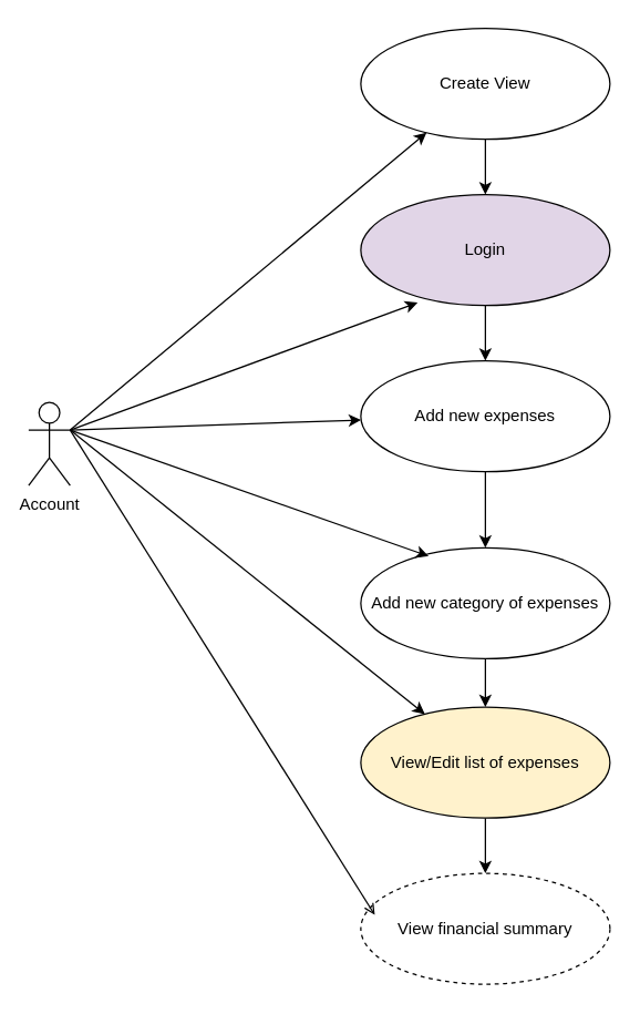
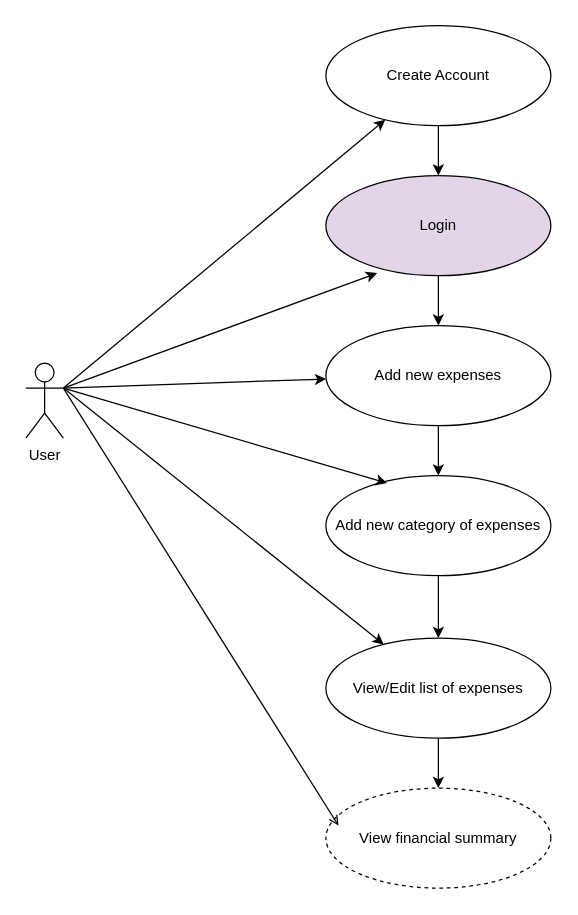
- <mxCell id="4" value="Create View" style="ellipse;whiteSpace=wrap;html=1;" vertex="1" parent="1"><mxGeometry x="260" y="20" width="180" height="80" as="geometry" /></mxCell>
+ <mxCell id="4" value="Create Account" style="ellipse;whiteSpace=wrap;html=1;" vertex="1" parent="1"><mxGeometry x="260" y="20" width="180" height="80" as="geometry" /></mxCell>
- <mxCell id="2" value="Account" style="shape=umlActor;verticalLabelPosition=bottom;verticalAlign=top;html=1;outlineConnect=0;" vertex="1" parent="1"><mxGeometry x="20" y="290" width="30" height="60" as="geometry" /></mxCell>
+ <mxCell id="2" value="User" style="shape=umlActor;verticalLabelPosition=bottom;verticalAlign=top;html=1;outlineConnect=0;" vertex="1" parent="1"><mxGeometry x="20" y="290" width="30" height="60" as="geometry" /></mxCell>
- <mxCell id="10" value="Add new category of expenses" style="ellipse;whiteSpace=wrap;html=1;" vertex="1" parent="1"><mxGeometry x="260" y="395" width="180" height="80" as="geometry" /></mxCell>
+ <mxCell id="10" value="Add new category of expenses" style="ellipse;whiteSpace=wrap;html=1;" vertex="1" parent="1"><mxGeometry x="260" y="380" width="180" height="80" as="geometry" /></mxCell>
- <mxCell id="12" value="View/Edit list of expenses" style="ellipse;whiteSpace=wrap;html=1;fillColor=#fff2cc;" vertex="1" parent="1"><mxGeometry x="260" y="510" width="180" height="80" as="geometry" /></mxCell>
+ <mxCell id="12" value="View/Edit list of expenses" style="ellipse;whiteSpace=wrap;html=1;" vertex="1" parent="1"><mxGeometry x="260" y="510" width="180" height="80" as="geometry" /></mxCell>
